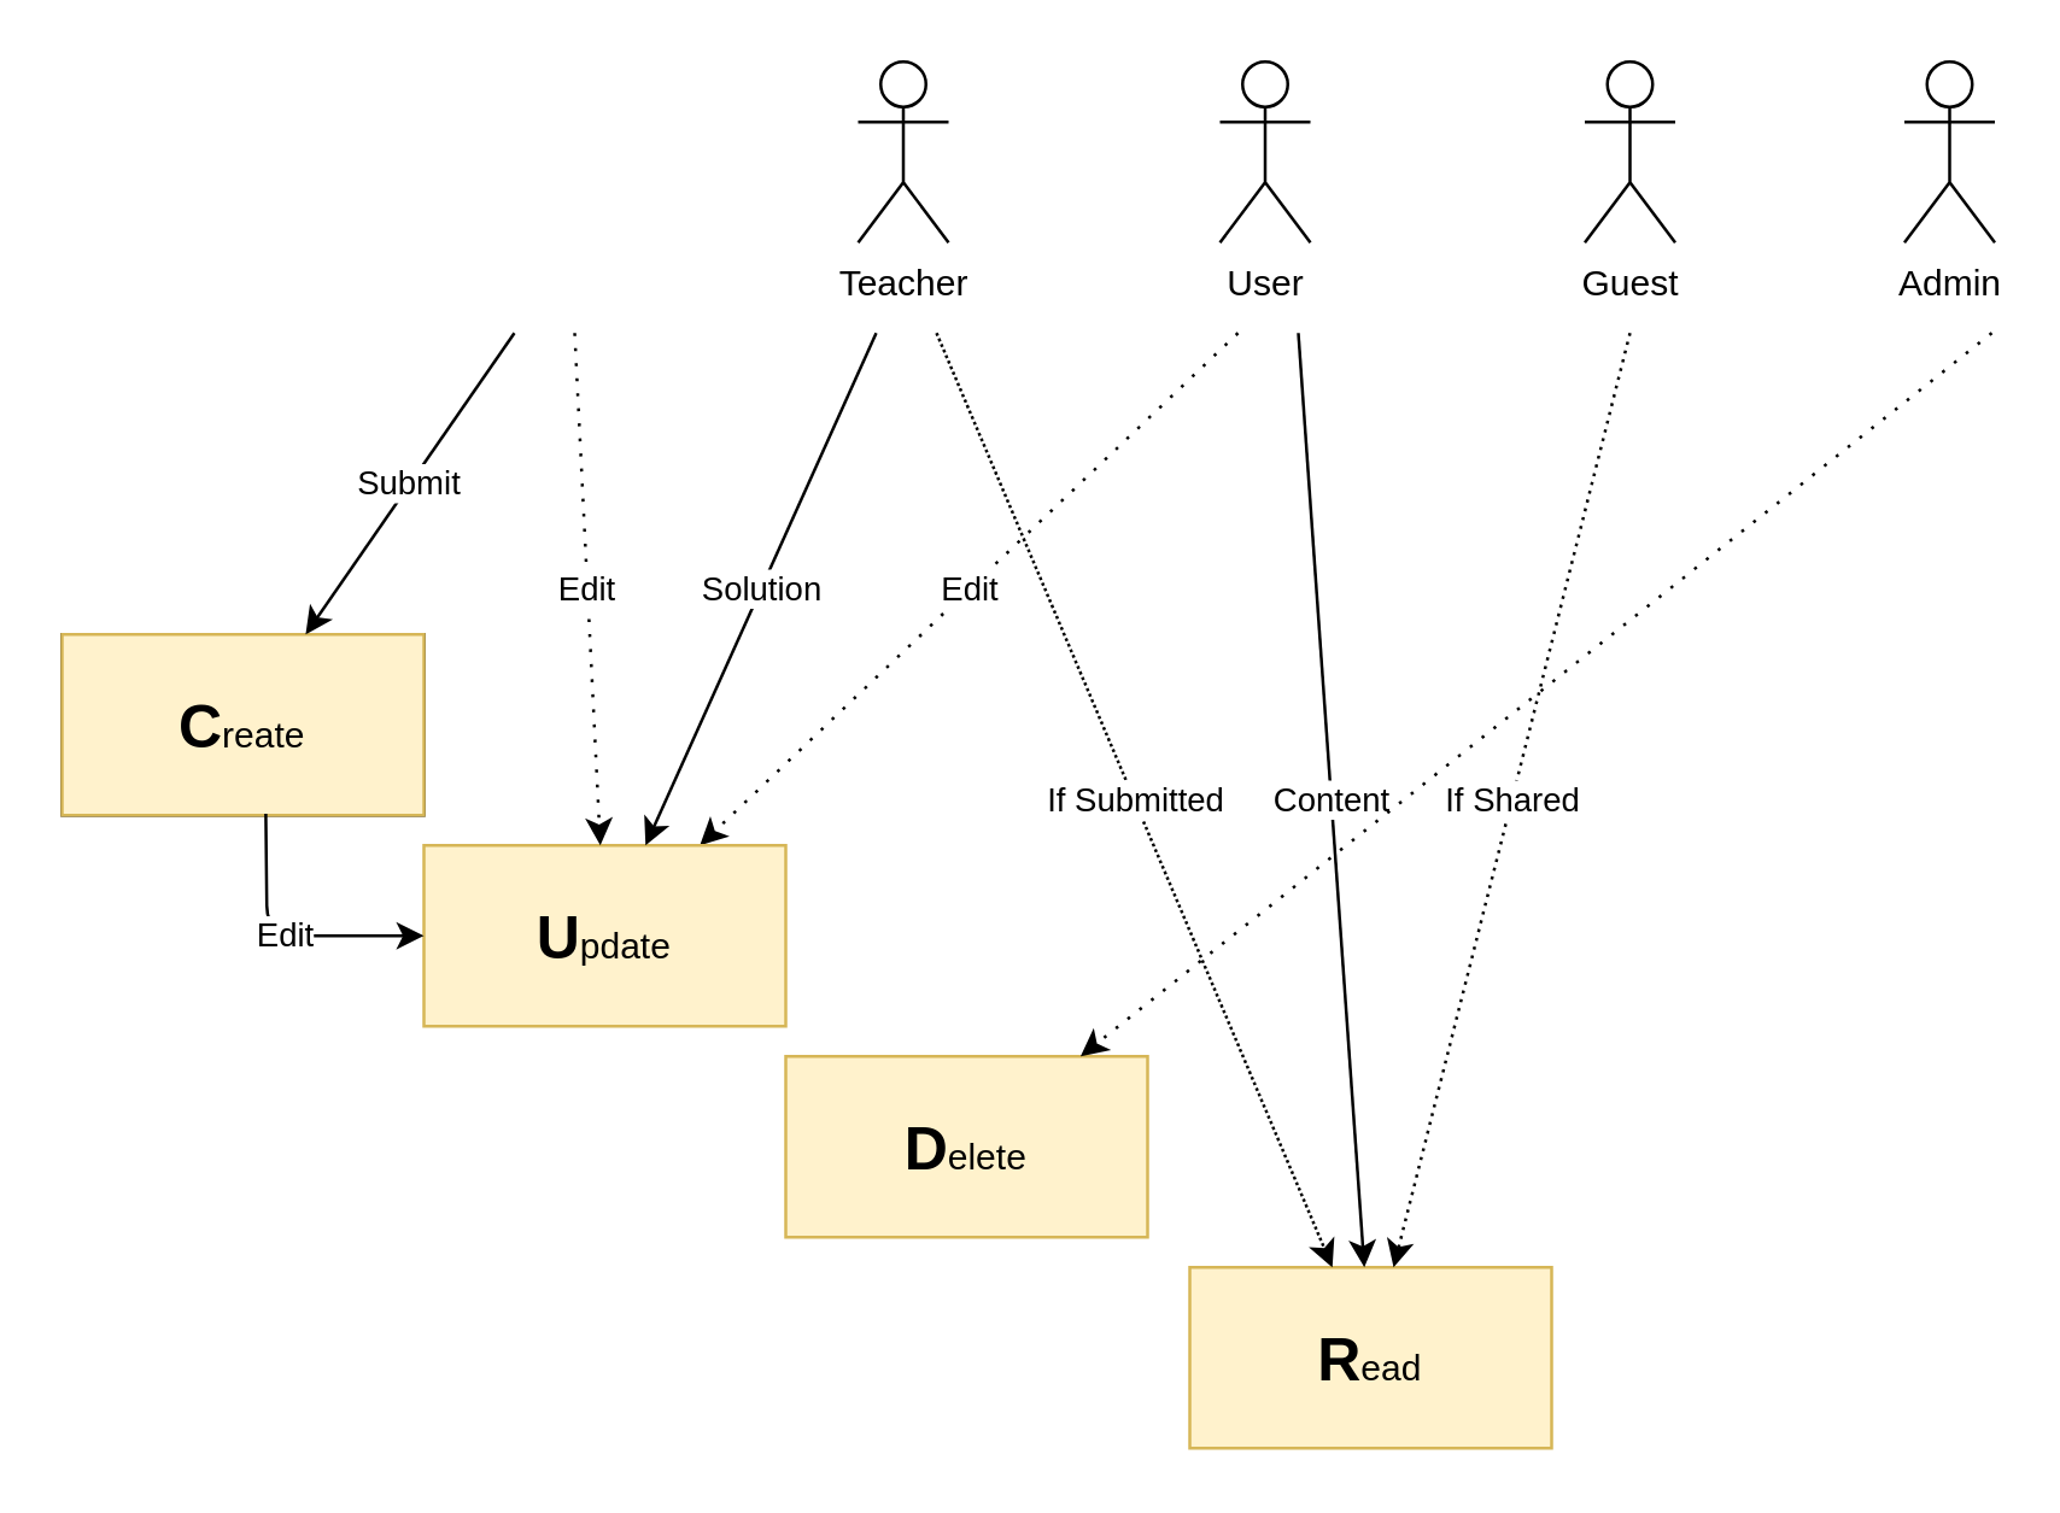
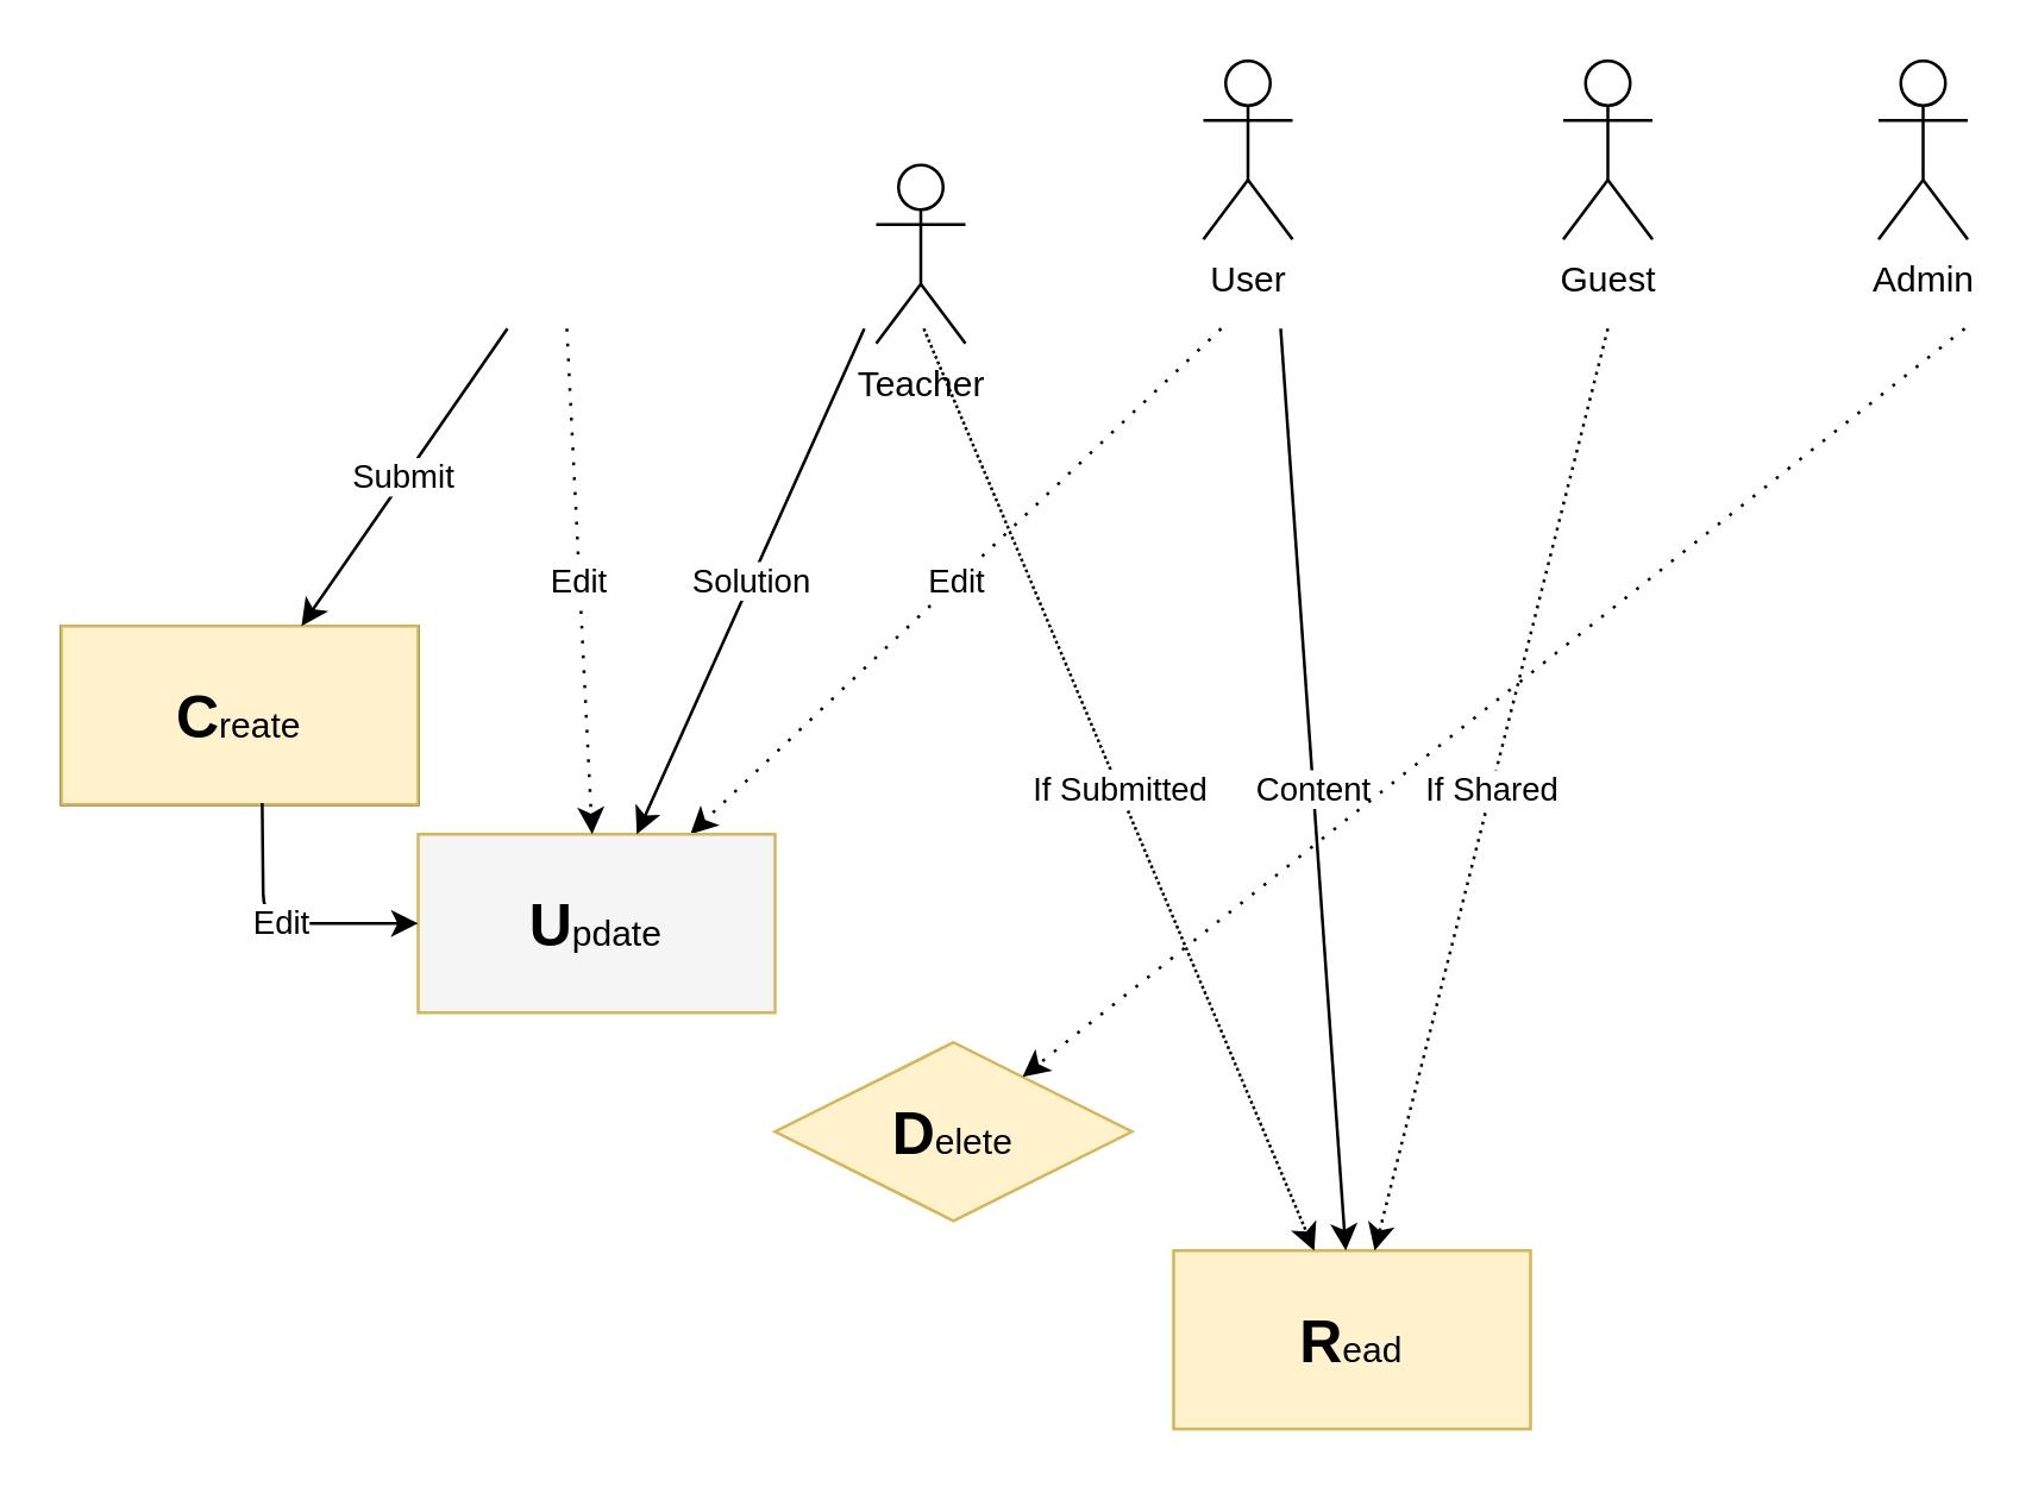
- <mxCell id="5" value="Teacher" style="shape=umlActor;verticalLabelPosition=bottom;verticalAlign=top;html=1;outlineConnect=0;" vertex="1" parent="1"><mxGeometry x="284" y="20" width="30" height="60" as="geometry" /></mxCell>
+ <mxCell id="5" value="Teacher" style="shape=umlActor;verticalLabelPosition=bottom;verticalAlign=top;html=1;outlineConnect=0;" vertex="1" parent="1"><mxGeometry x="294" y="55" width="30" height="60" as="geometry" /></mxCell>
- <mxCell id="10" value="&lt;b&gt;&lt;font style=&quot;font-size: 20px&quot;&gt;U&lt;/font&gt;&lt;/b&gt;pdate" style="rounded=0;whiteSpace=wrap;html=1;fillColor=#fff2cc;strokeColor=#d6b656;" vertex="1" parent="1"><mxGeometry x="140" y="280" width="120" height="60" as="geometry" /></mxCell>
+ <mxCell id="10" value="&lt;b&gt;&lt;font style=&quot;font-size: 20px&quot;&gt;U&lt;/font&gt;&lt;/b&gt;pdate" style="rounded=0;whiteSpace=wrap;html=1;fillColor=#f5f5f5;strokeColor=#d6b656;" vertex="1" parent="1"><mxGeometry x="140" y="280" width="120" height="60" as="geometry" /></mxCell>
- <mxCell id="4" value="&lt;font style=&quot;font-size: 20px&quot;&gt;&lt;b&gt;D&lt;/b&gt;&lt;/font&gt;elete" style="rounded=0;whiteSpace=wrap;html=1;fillColor=#fff2cc;strokeColor=#d6b656;" vertex="1" parent="1"><mxGeometry x="260" y="350" width="120" height="60" as="geometry" /></mxCell>
+ <mxCell id="4" value="&lt;font style=&quot;font-size: 20px&quot;&gt;&lt;b&gt;D&lt;/b&gt;&lt;/font&gt;elete" style="rhombus;whiteSpace=wrap;html=1;fillColor=#fff2cc;strokeColor=#d6b656;" vertex="1" parent="1"><mxGeometry x="260" y="350" width="120" height="60" as="geometry" /></mxCell>
